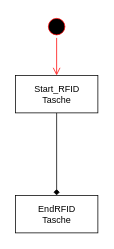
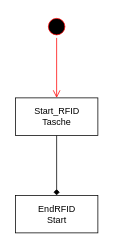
- <mxCell id="5" value="Start_RFID&lt;br&gt;Tasche" style="html=1;" parent="1" vertex="1"><mxGeometry x="20" y="100" width="110" height="50" as="geometry" /></mxCell>
+ <mxCell id="5" value="Start_RFID&lt;br&gt;Tasche" style="html=1;" parent="1" vertex="1"><mxGeometry x="20" y="130" width="110" height="50" as="geometry" /></mxCell>
- <mxCell id="6" value="EndRFID&lt;br&gt;Tasche" style="html=1;" parent="1" vertex="1"><mxGeometry x="20" y="260" width="110" height="50" as="geometry" /></mxCell>
+ <mxCell id="6" value="EndRFID&lt;br&gt;Start" style="html=1;" parent="1" vertex="1"><mxGeometry x="20" y="260" width="110" height="50" as="geometry" /></mxCell>
